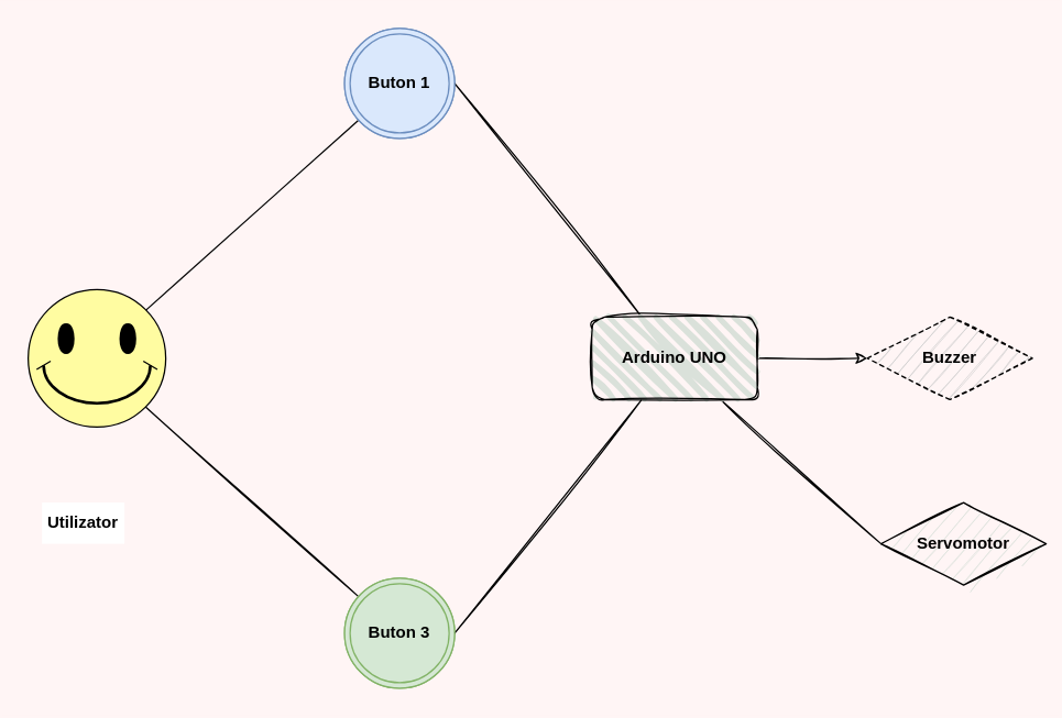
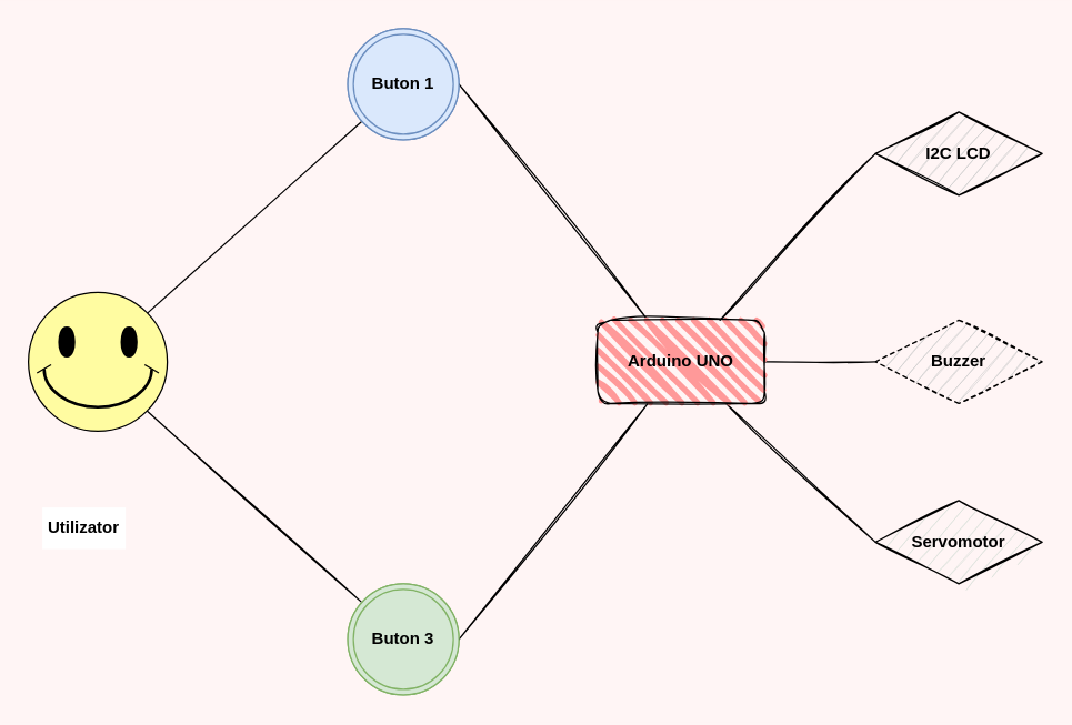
+ <mxCell id="12" value="&lt;b&gt;I2C LCD&lt;/b&gt;" style="rhombus;whiteSpace=wrap;html=1;strokeWidth=1;fillWeight=-1;hachureGap=8;fillStyle=hachure;fillColor=#CCCCCC;sketch=1;rounded=0;shadow=0;" parent="1" vertex="1"><mxGeometry x="630" y="80" width="120" height="60" as="geometry" /></mxCell>
+ <mxCell id="15" style="rounded=0;orthogonalLoop=1;jettySize=auto;html=1;entryX=0;entryY=0.5;entryDx=0;entryDy=0;endArrow=none;endFill=0;curved=0;sketch=1;curveFitting=1;jiggle=2;" parent="1" source="18" target="12" edge="1"><mxGeometry relative="1" as="geometry" /></mxCell>
- <mxCell id="18" value="&lt;b&gt;Arduino UNO&lt;/b&gt;" style="rounded=1;whiteSpace=wrap;html=1;strokeWidth=1;fillWeight=4;hachureGap=8;hachureAngle=45;fillStyle=hachure;fillColor=#dae1da;sketch=1;curveFitting=1;jiggle=2;glass=0;shadow=0;" parent="1" vertex="1"><mxGeometry x="430" y="230" width="120" height="60" as="geometry" /></mxCell>
+ <mxCell id="18" value="&lt;b&gt;Arduino UNO&lt;/b&gt;" style="rounded=1;whiteSpace=wrap;html=1;strokeWidth=1;fillWeight=4;hachureGap=8;hachureAngle=45;fillStyle=hachure;fillColor=#FF9999;sketch=1;curveFitting=1;jiggle=2;glass=0;shadow=0;" parent="1" vertex="1"><mxGeometry x="430" y="230" width="120" height="60" as="geometry" /></mxCell>
- <mxCell id="17" style="edgeStyle=orthogonalEdgeStyle;rounded=0;orthogonalLoop=1;jettySize=auto;html=1;entryX=0;entryY=0.5;entryDx=0;entryDy=0;sketch=1;curveFitting=1;jiggle=2;endArrow=classic;endFill=0;" parent="1" source="18" target="20" edge="1"><mxGeometry relative="1" as="geometry" /></mxCell>
+ <mxCell id="17" style="edgeStyle=orthogonalEdgeStyle;rounded=0;orthogonalLoop=1;jettySize=auto;html=1;entryX=0;entryY=0.5;entryDx=0;entryDy=0;sketch=1;curveFitting=1;jiggle=2;endArrow=none;endFill=0;" parent="1" source="18" target="20" edge="1"><mxGeometry relative="1" as="geometry" /></mxCell>
- <mxCell id="19" value="&lt;b&gt;Servomotor&lt;/b&gt;" style="rhombus;whiteSpace=wrap;html=1;strokeWidth=1;fillWeight=-1;hachureGap=8;fillStyle=hachure;fillColor=#dae1da;sketch=1;" parent="1" vertex="1"><mxGeometry x="640" y="365" width="120" height="60" as="geometry" /></mxCell>
+ <mxCell id="19" value="&lt;b&gt;Servomotor&lt;/b&gt;" style="rhombus;whiteSpace=wrap;html=1;strokeWidth=1;fillWeight=-1;hachureGap=8;fillStyle=hachure;fillColor=#dae1da;sketch=1;" parent="1" vertex="1"><mxGeometry x="630" y="360" width="120" height="60" as="geometry" /></mxCell>
